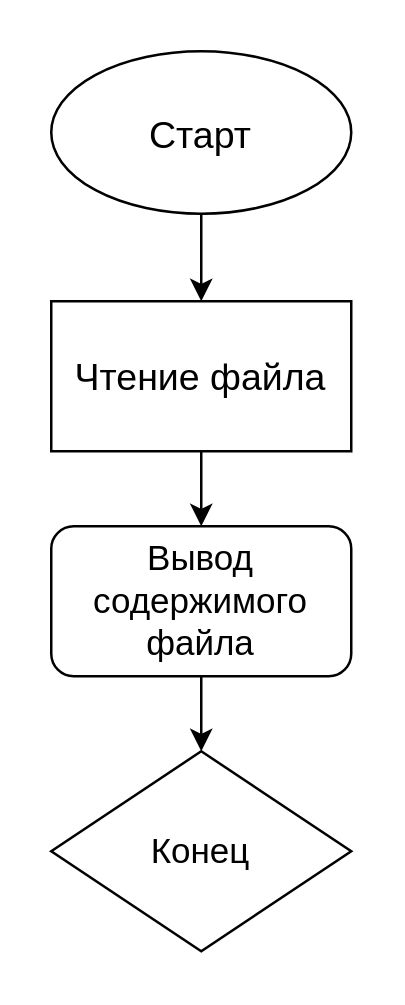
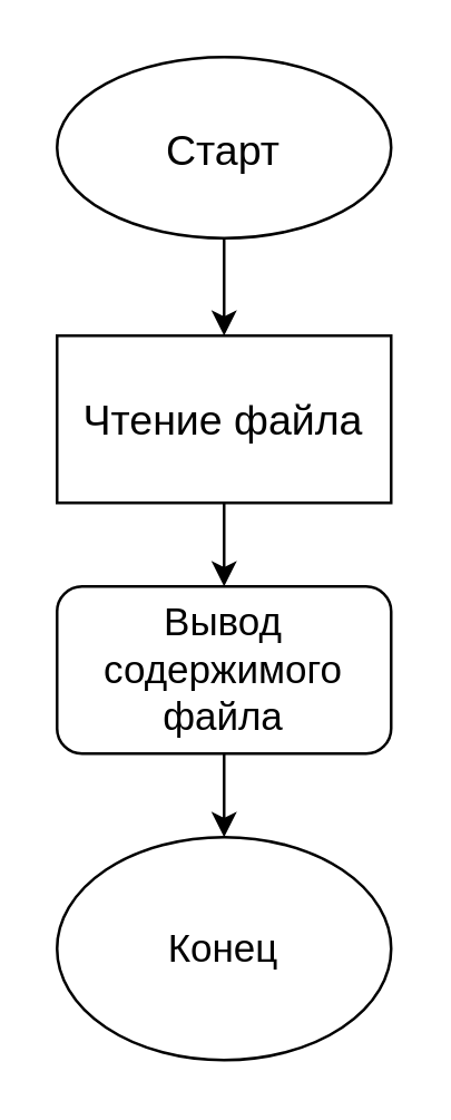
- <mxCell id="8" value="Конец" style="rhombus;whiteSpace=wrap;html=1;fontSize=14;" parent="1" vertex="1"><mxGeometry x="20" y="300" width="120" height="80" as="geometry" /></mxCell>
+ <mxCell id="8" value="Конец" style="ellipse;whiteSpace=wrap;html=1;fontSize=14;" parent="1" vertex="1"><mxGeometry x="20" y="300" width="120" height="80" as="geometry" /></mxCell>
